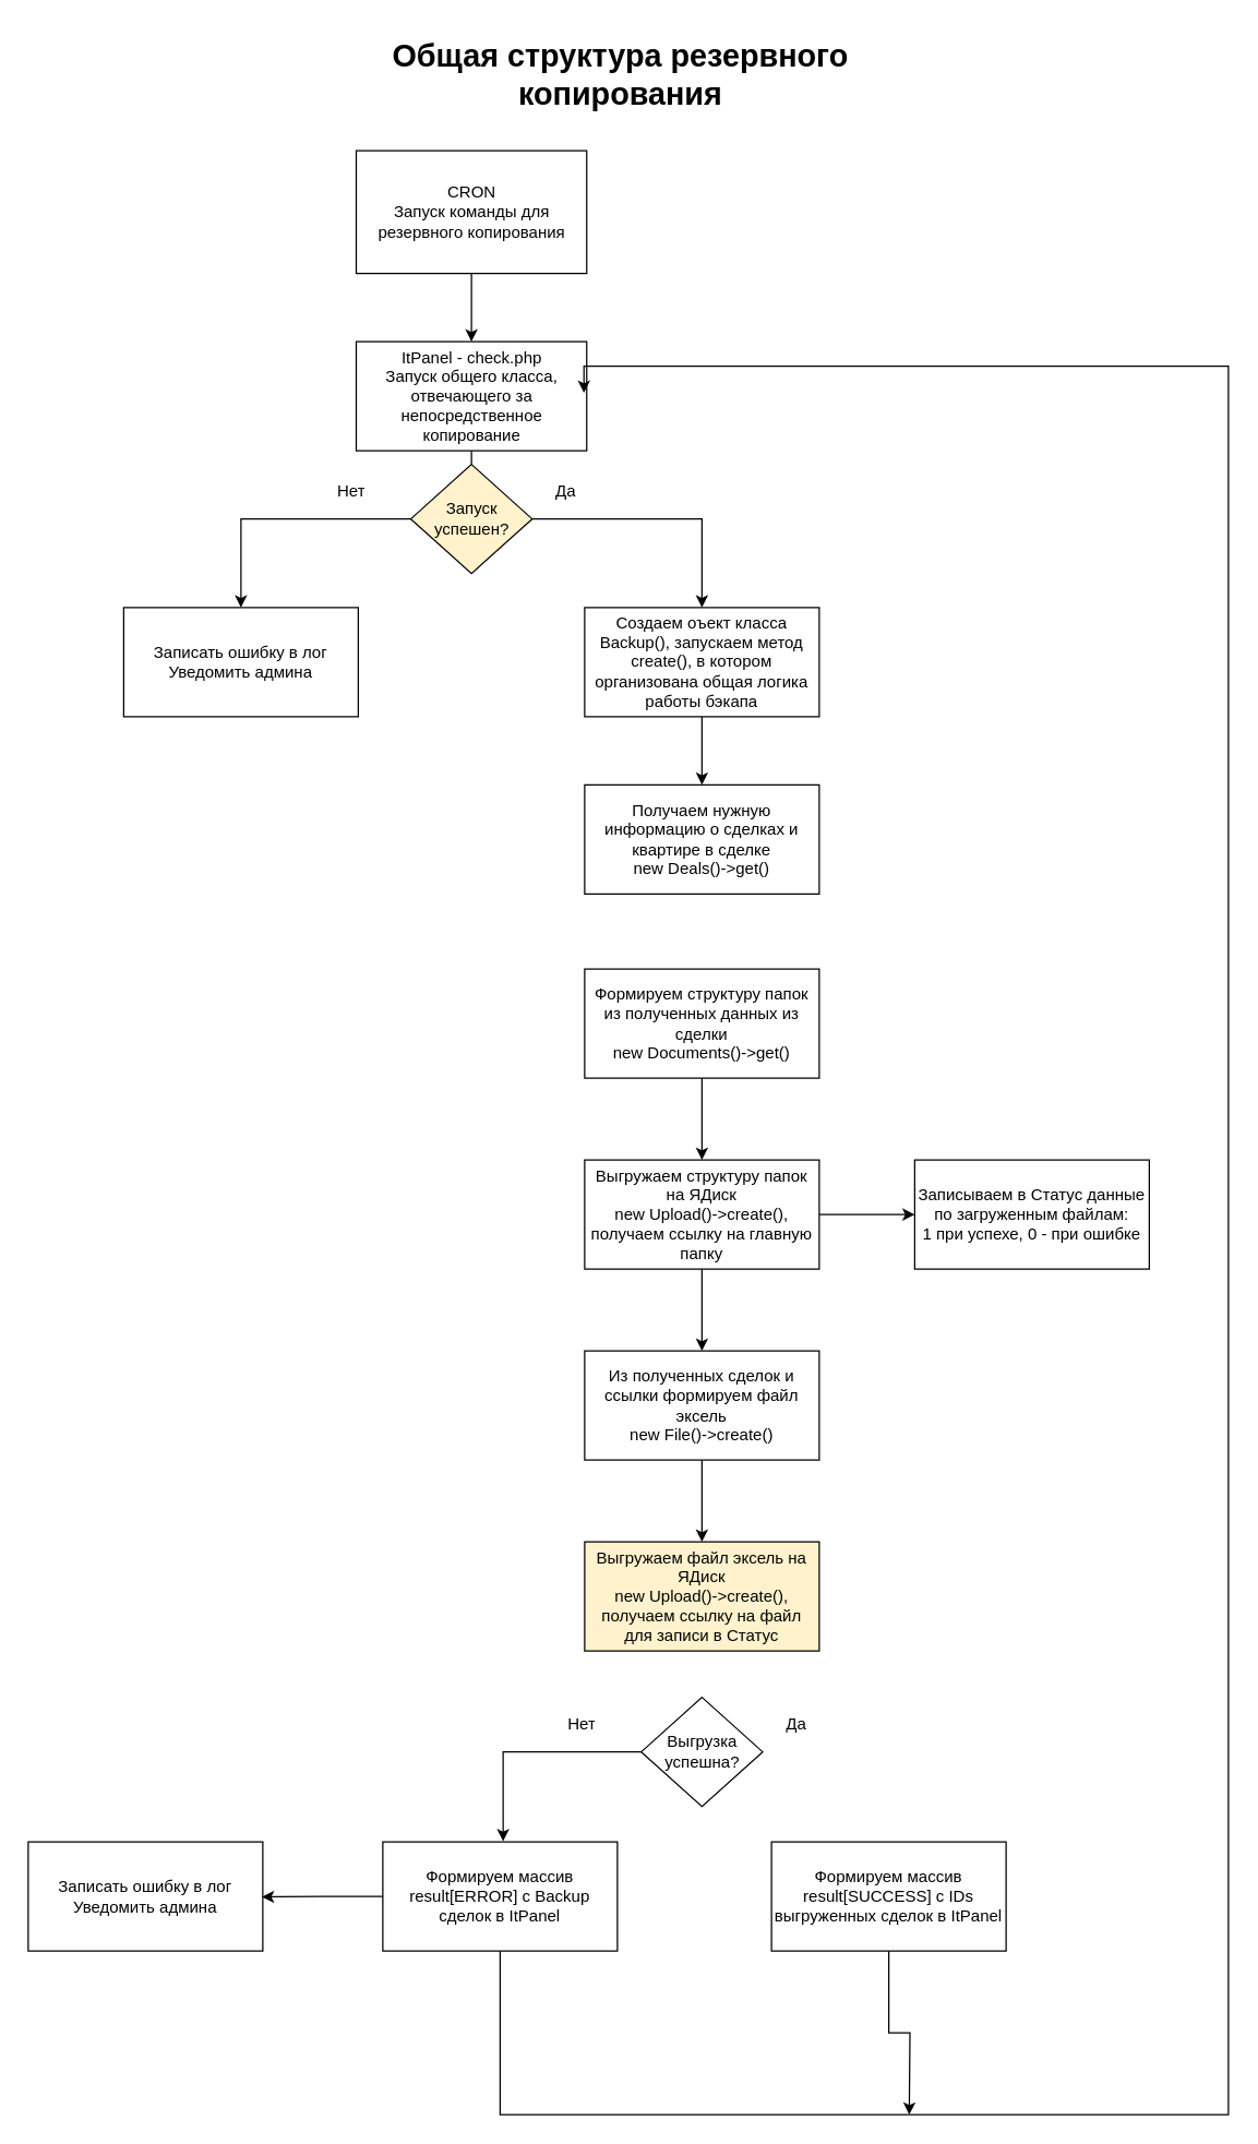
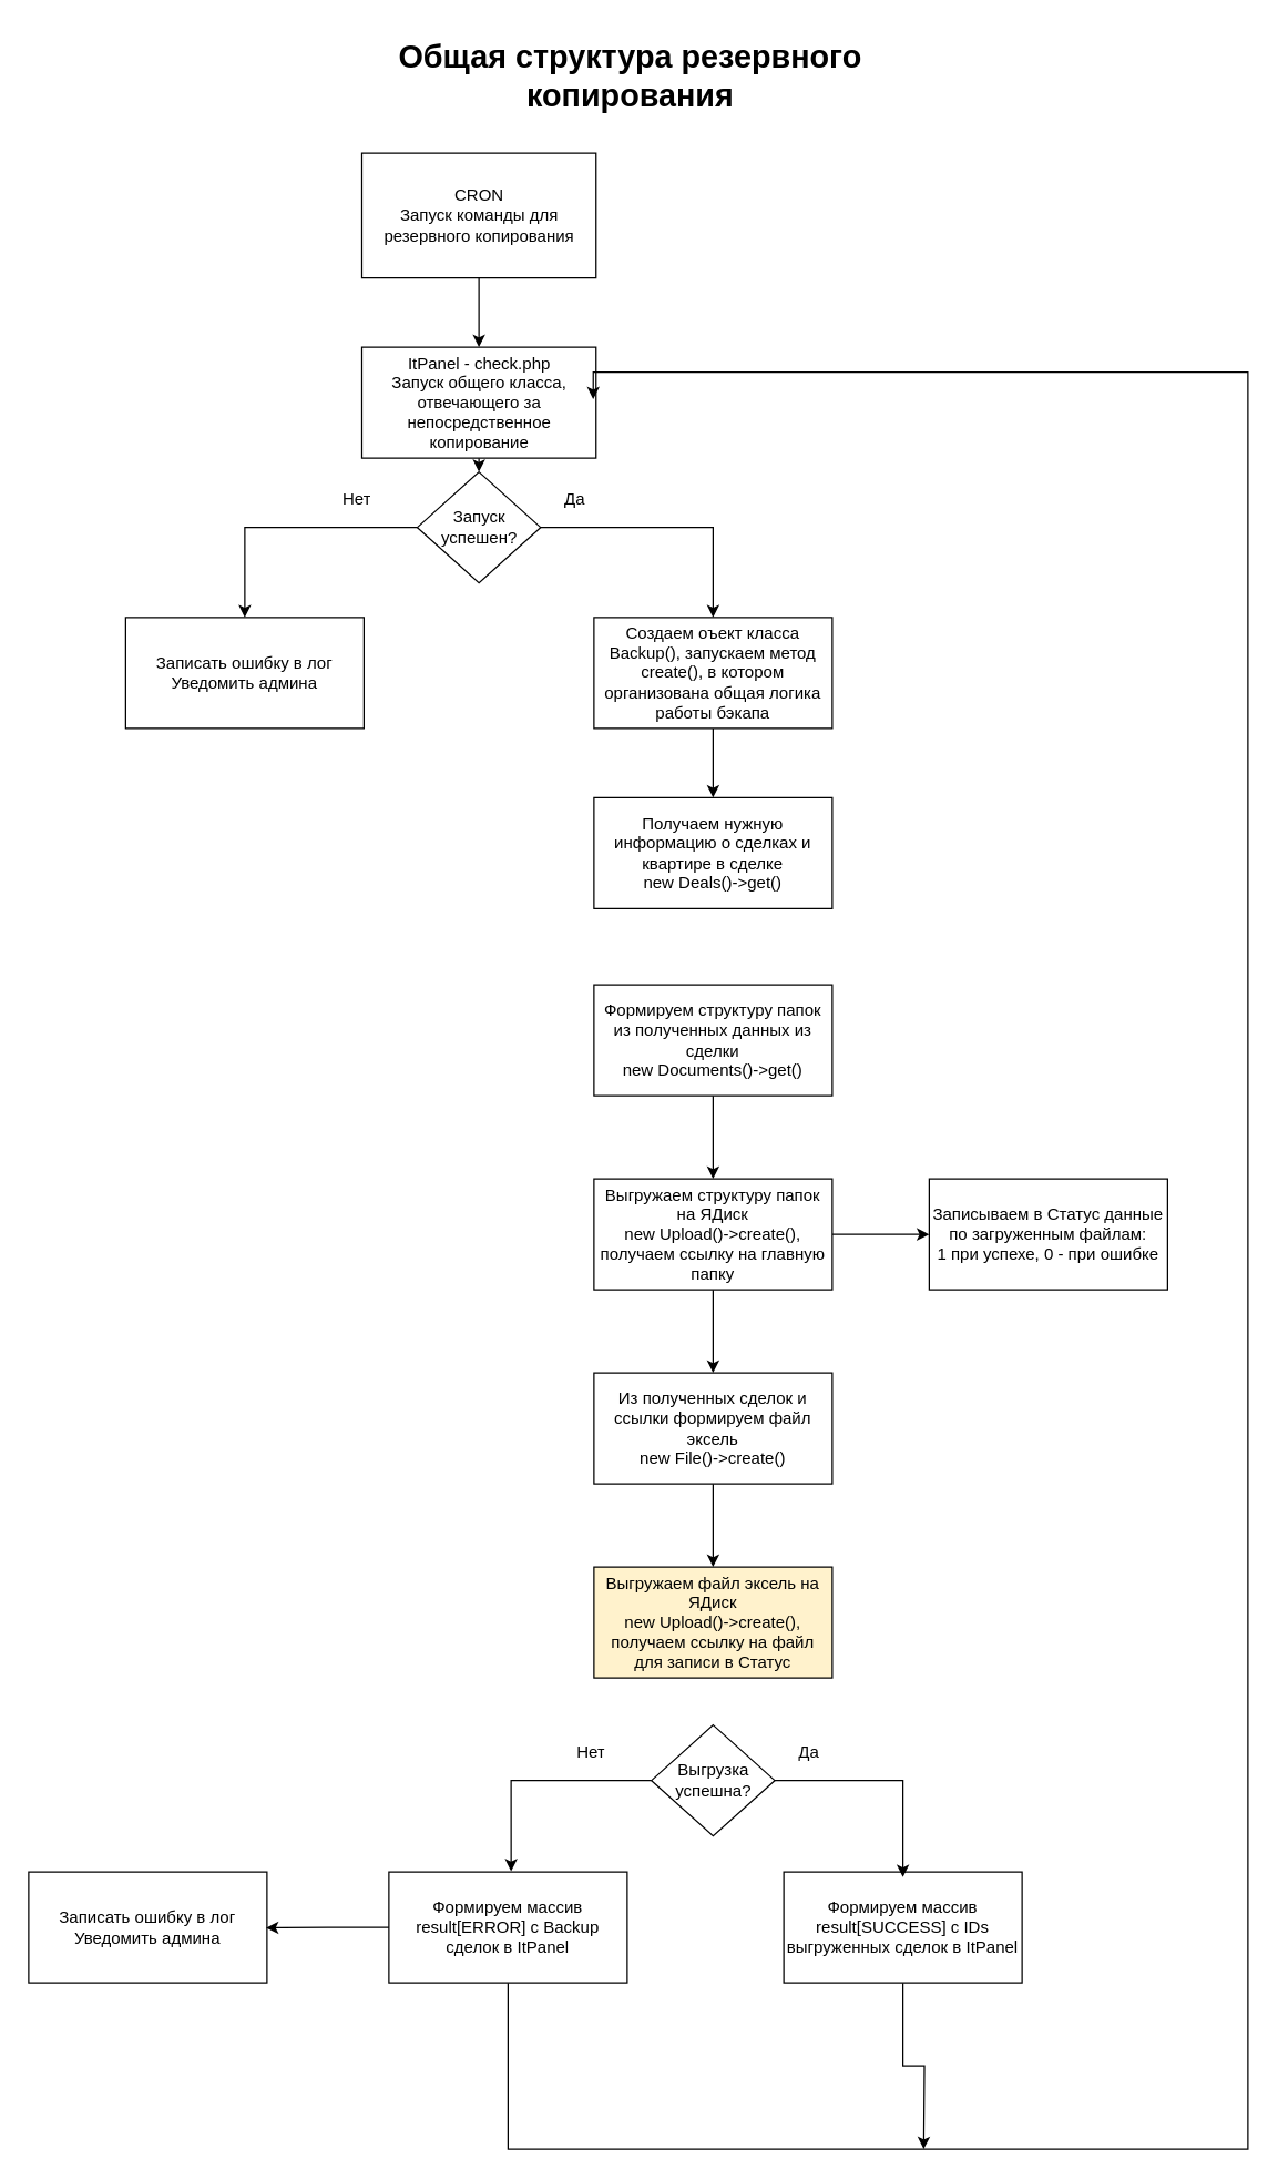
- <mxCell id="13" style="edgeStyle=orthogonalEdgeStyle;rounded=0;orthogonalLoop=1;jettySize=auto;html=1;exitX=0.5;exitY=1;exitDx=0;exitDy=0;entryX=0.5;entryY=0;entryDx=0;entryDy=0;endArrow=none;" parent="1" source="14" target="9" edge="1"><mxGeometry relative="1" as="geometry"><mxPoint x="345" y="330" as="targetPoint" /></mxGeometry></mxCell>
+ <mxCell id="13" style="edgeStyle=orthogonalEdgeStyle;rounded=0;orthogonalLoop=1;jettySize=auto;html=1;exitX=0.5;exitY=1;exitDx=0;exitDy=0;entryX=0.5;entryY=0;entryDx=0;entryDy=0;" parent="1" source="14" target="9" edge="1"><mxGeometry relative="1" as="geometry"><mxPoint x="345" y="330" as="targetPoint" /></mxGeometry></mxCell>
- <mxCell id="9" value="Запуск успешен?" style="rhombus;whiteSpace=wrap;html=1;fillColor=#fff2cc;" parent="1" vertex="1"><mxGeometry x="300.5" y="340" width="89" height="80" as="geometry" /></mxCell>
+ <mxCell id="9" value="Запуск успешен?" style="rhombus;whiteSpace=wrap;html=1;" parent="1" vertex="1"><mxGeometry x="300.5" y="340" width="89" height="80" as="geometry" /></mxCell>
+ <mxCell id="33" style="edgeStyle=orthogonalEdgeStyle;rounded=0;orthogonalLoop=1;jettySize=auto;html=1;entryX=0.5;entryY=0.047;entryDx=0;entryDy=0;entryPerimeter=0;" parent="1" source="25" target="32" edge="1"><mxGeometry relative="1" as="geometry" /></mxCell>
